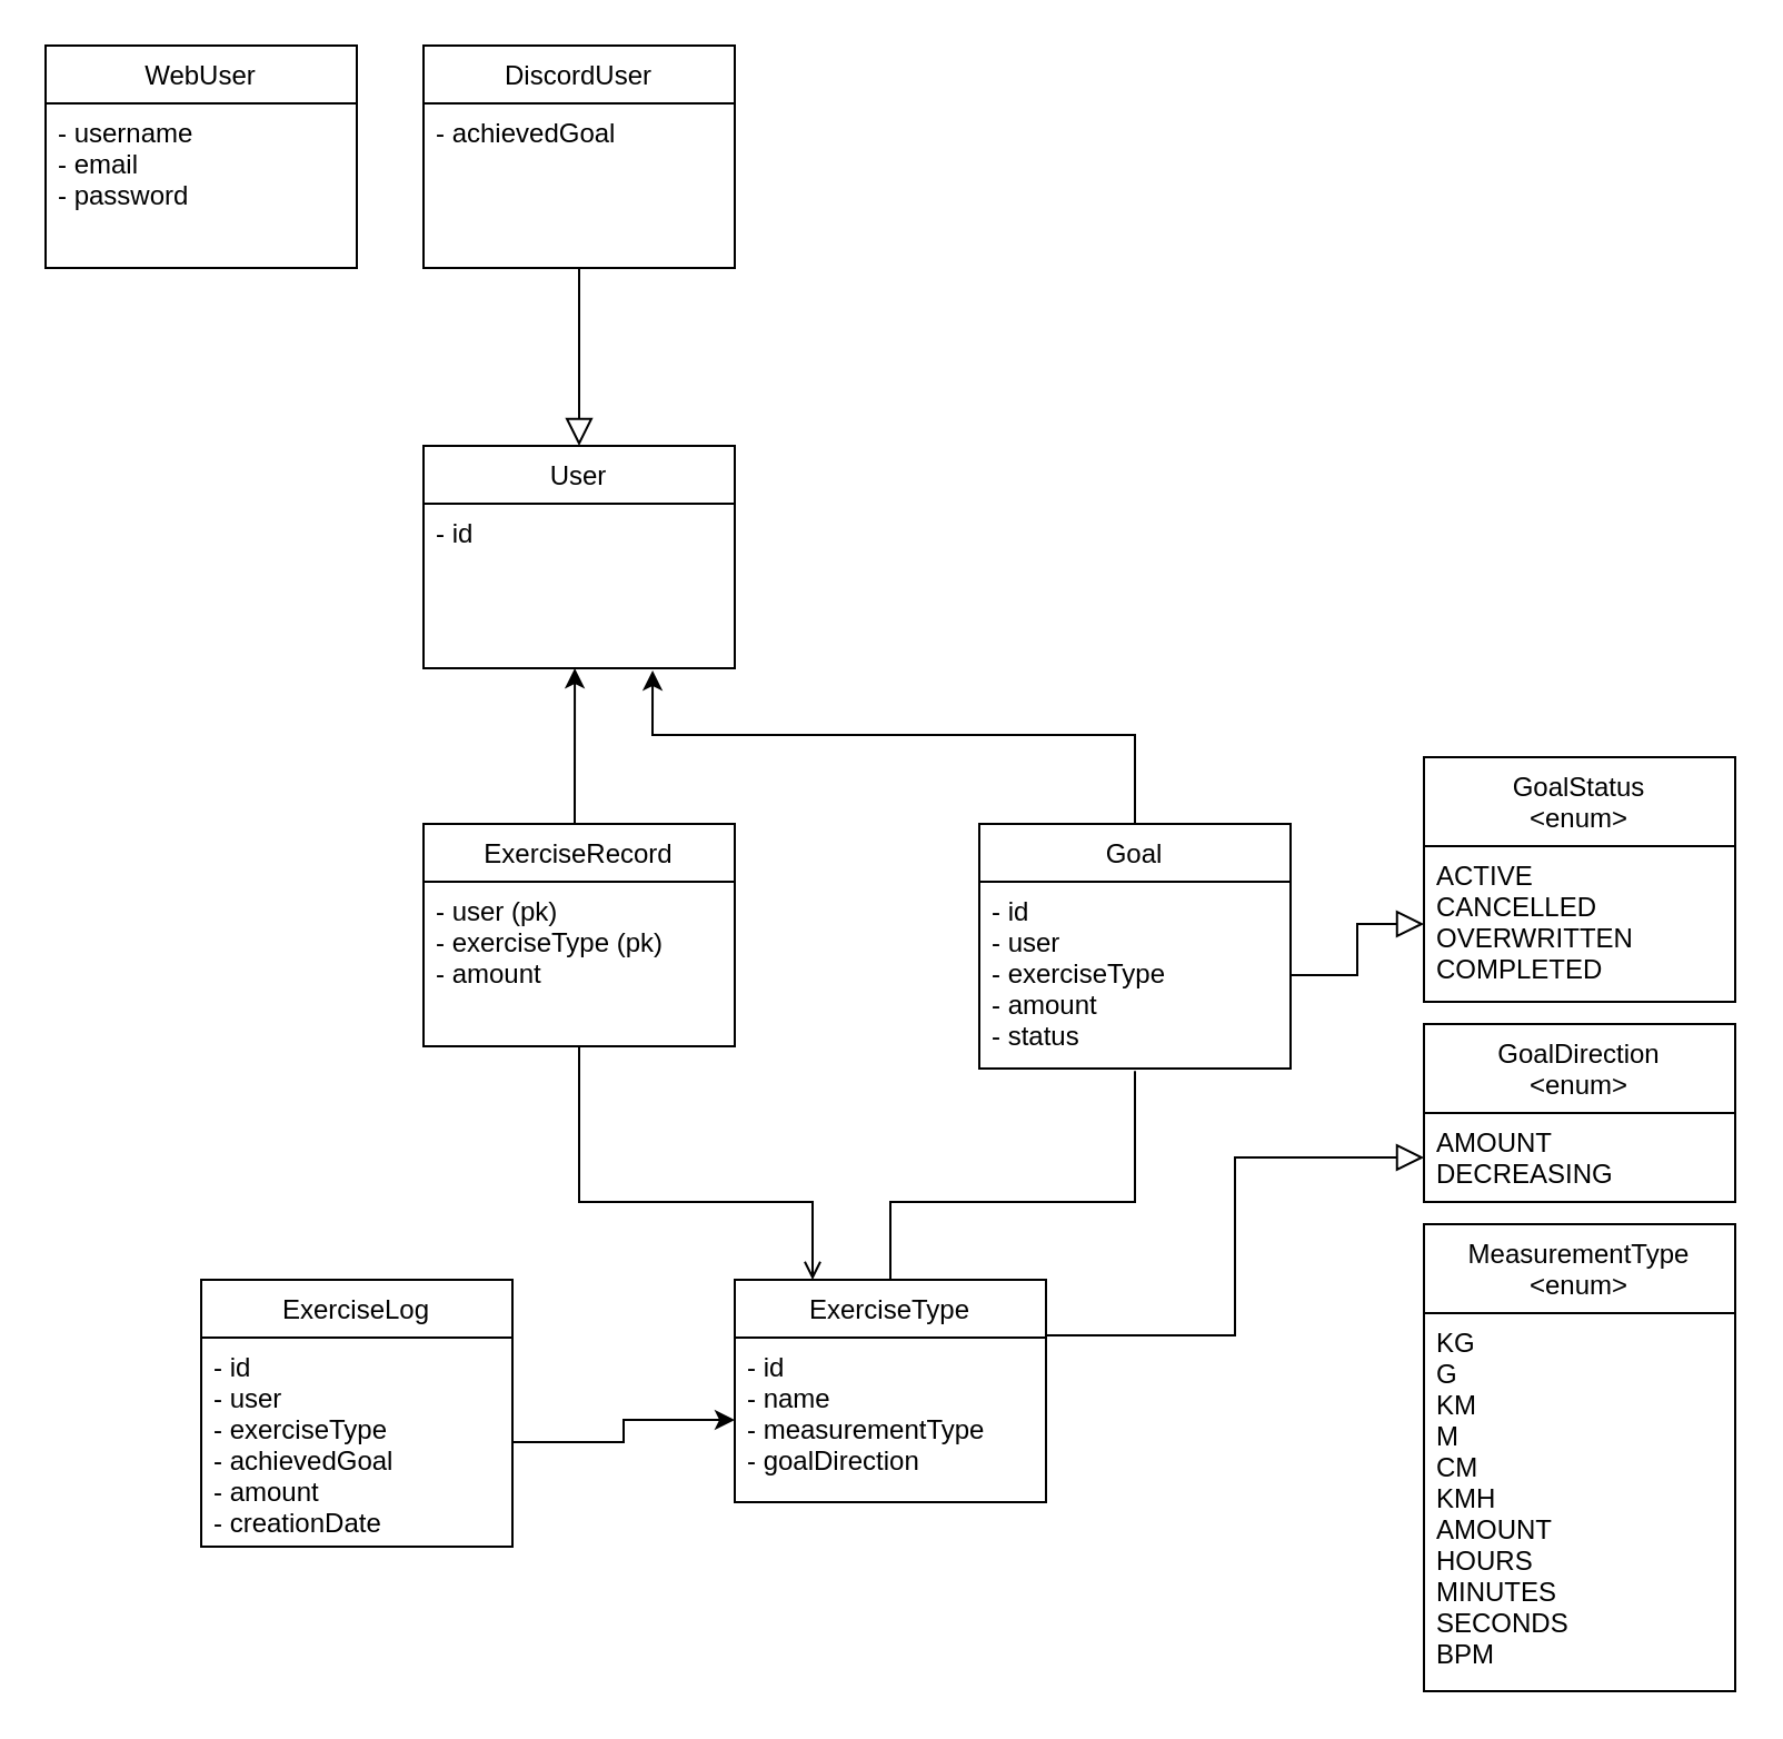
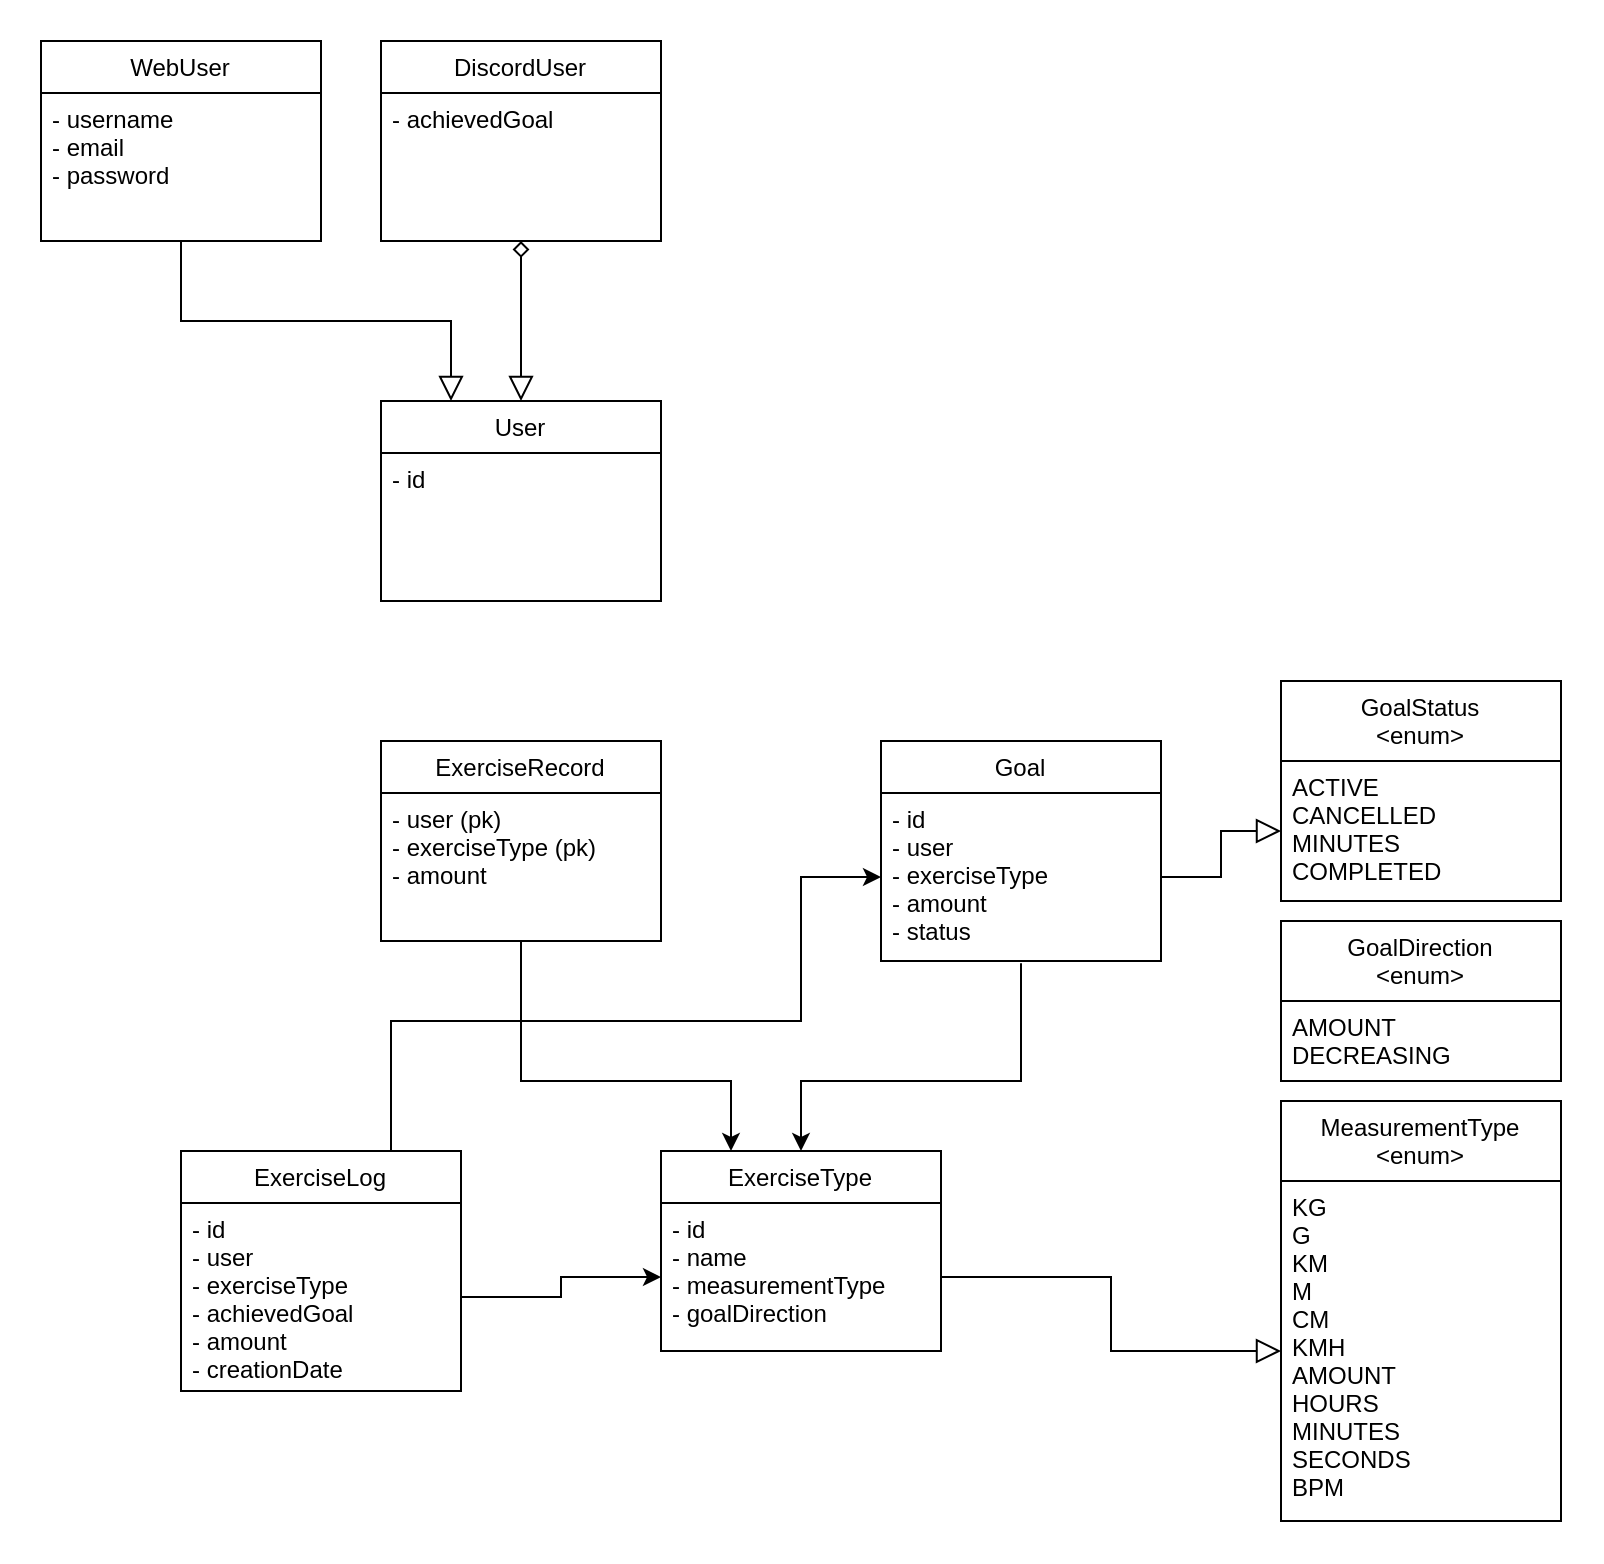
- <mxCell id="2" style="edgeStyle=orthogonalEdgeStyle;rounded=0;orthogonalLoop=1;jettySize=auto;html=1;exitX=0.5;exitY=0;exitDx=0;exitDy=0;endArrow=none;endFill=0;startArrow=block;startFill=0;startSize=10;" parent="1" source="4" target="6" edge="1"><mxGeometry relative="1" as="geometry" /></mxCell>
+ <mxCell id="2" style="edgeStyle=orthogonalEdgeStyle;rounded=0;orthogonalLoop=1;jettySize=auto;html=1;exitX=0.5;exitY=0;exitDx=0;exitDy=0;endArrow=diamond;endFill=0;startArrow=block;startFill=0;startSize=10;" parent="1" source="4" target="6" edge="1"><mxGeometry relative="1" as="geometry" /></mxCell>
+ <mxCell id="3" style="edgeStyle=orthogonalEdgeStyle;rounded=0;orthogonalLoop=1;jettySize=auto;html=1;exitX=0.25;exitY=0;exitDx=0;exitDy=0;endArrow=none;endFill=0;startArrow=block;startFill=0;startSize=10;" parent="1" source="4" target="20" edge="1"><mxGeometry relative="1" as="geometry" /></mxCell>
- <mxCell id="16" style="edgeStyle=orthogonalEdgeStyle;rounded=0;orthogonalLoop=1;jettySize=auto;html=1;exitX=0.736;exitY=1.014;exitDx=0;exitDy=0;entryX=0.5;entryY=0;entryDx=0;entryDy=0;exitPerimeter=0;startArrow=classic;startFill=1;endArrow=none;endFill=0;" parent="1" source="5" target="27" edge="1"><mxGeometry relative="1" as="geometry"><mxPoint x="400" y="370" as="targetPoint" /><Array as="points"><mxPoint x="293" y="330" /><mxPoint x="510" y="330" /></Array></mxGeometry></mxCell>
- <mxCell id="29" style="edgeStyle=orthogonalEdgeStyle;rounded=0;orthogonalLoop=1;jettySize=auto;html=1;exitX=0.5;exitY=0;exitDx=0;exitDy=0;entryX=0.486;entryY=1;entryDx=0;entryDy=0;entryPerimeter=0;" edge="1" parent="1" source="23" target="5"><mxGeometry relative="1" as="geometry"><Array as="points"><mxPoint x="258" y="370" /></Array></mxGeometry></mxCell>
- <mxCell id="31" value="ACTIVE&#10;CANCELLED&#10;OVERWRITTEN&#10;COMPLETED" style="text;strokeColor=none;fillColor=none;align=left;verticalAlign=top;spacingLeft=4;spacingRight=4;overflow=hidden;rotatable=0;points=[[0,0.5],[1,0.5]];portConstraint=eastwest;" vertex="1" parent="30"><mxGeometry y="40" width="140" height="70" as="geometry" /></mxCell>
+ <mxCell id="31" value="ACTIVE&#10;CANCELLED&#10;MINUTES&#10;COMPLETED" style="text;strokeColor=none;fillColor=none;align=left;verticalAlign=top;spacingLeft=4;spacingRight=4;overflow=hidden;rotatable=0;points=[[0,0.5],[1,0.5]];portConstraint=eastwest;" vertex="1" parent="30"><mxGeometry y="40" width="140" height="70" as="geometry" /></mxCell>
+ <mxCell id="10" style="edgeStyle=orthogonalEdgeStyle;rounded=0;orthogonalLoop=1;jettySize=auto;html=1;exitX=0.75;exitY=0;exitDx=0;exitDy=0;entryX=0;entryY=0.5;entryDx=0;entryDy=0;" edge="1" parent="1" source="11" target="28"><mxGeometry relative="1" as="geometry"><Array as="points"><mxPoint x="195" y="510" /><mxPoint x="400" y="510" /><mxPoint x="400" y="438" /></Array></mxGeometry></mxCell>
- <mxCell id="18" style="edgeStyle=orthogonalEdgeStyle;rounded=0;orthogonalLoop=1;jettySize=auto;html=1;exitX=1;exitY=0.25;exitDx=0;exitDy=0;entryX=0;entryY=0.5;entryDx=0;entryDy=0;endSize=10;endArrow=block;endFill=0;" parent="1" source="8" target="14" edge="1"><mxGeometry relative="1" as="geometry" /></mxCell>
- <mxCell id="22" value="" style="edgeStyle=orthogonalEdgeStyle;rounded=0;orthogonalLoop=1;jettySize=auto;html=1;entryX=0.25;entryY=0;entryDx=0;entryDy=0;endArrow=open;" edge="1" parent="1" source="23" target="8"><mxGeometry relative="1" as="geometry"><mxPoint x="360" y="540" as="targetPoint" /><Array as="points"><mxPoint x="260" y="540" /><mxPoint x="365" y="540" /></Array></mxGeometry></mxCell>
+ <mxCell id="22" value="" style="edgeStyle=orthogonalEdgeStyle;rounded=0;orthogonalLoop=1;jettySize=auto;html=1;entryX=0.25;entryY=0;entryDx=0;entryDy=0;" edge="1" parent="1" source="23" target="8"><mxGeometry relative="1" as="geometry"><mxPoint x="360" y="540" as="targetPoint" /><Array as="points"><mxPoint x="260" y="540" /><mxPoint x="365" y="540" /></Array></mxGeometry></mxCell>
- <mxCell id="19" style="edgeStyle=orthogonalEdgeStyle;rounded=0;orthogonalLoop=1;jettySize=auto;html=1;entryX=0.5;entryY=0;entryDx=0;entryDy=0;endArrow=none;endFill=1;startSize=6;endSize=6;exitX=0.5;exitY=1.014;exitDx=0;exitDy=0;exitPerimeter=0;" parent="1" source="28" target="8" edge="1"><mxGeometry relative="1" as="geometry"><mxPoint x="400" y="470" as="sourcePoint" /><Array as="points"><mxPoint x="510" y="540" /><mxPoint x="400" y="540" /></Array></mxGeometry></mxCell>
+ <mxCell id="19" style="edgeStyle=orthogonalEdgeStyle;rounded=0;orthogonalLoop=1;jettySize=auto;html=1;entryX=0.5;entryY=0;entryDx=0;entryDy=0;endArrow=classic;endFill=1;startSize=6;endSize=6;exitX=0.5;exitY=1.014;exitDx=0;exitDy=0;exitPerimeter=0;" parent="1" source="28" target="8" edge="1"><mxGeometry relative="1" as="geometry"><mxPoint x="400" y="470" as="sourcePoint" /><Array as="points"><mxPoint x="510" y="540" /><mxPoint x="400" y="540" /></Array></mxGeometry></mxCell>
+ <mxCell id="17" style="edgeStyle=orthogonalEdgeStyle;rounded=0;orthogonalLoop=1;jettySize=auto;html=1;entryX=0;entryY=0.5;entryDx=0;entryDy=0;endArrow=block;endFill=0;startSize=6;endSize=10;exitX=1;exitY=0.5;exitDx=0;exitDy=0;" parent="1" source="9" target="26" edge="1"><mxGeometry relative="1" as="geometry"><mxPoint x="500" y="690" as="sourcePoint" /></mxGeometry></mxCell>
